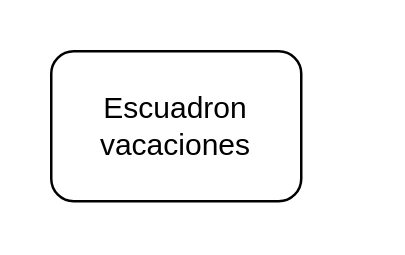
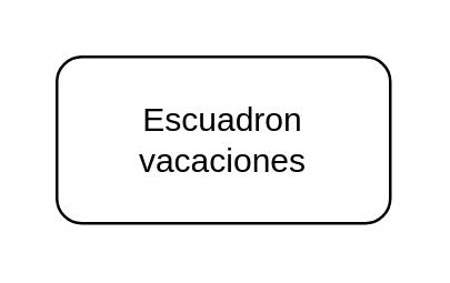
- <mxCell id="2" value="Escuadron vacaciones" style="rounded=1;whiteSpace=wrap;html=1;" vertex="1" parent="1"><mxGeometry x="20" y="20" width="100" height="60" as="geometry" /></mxCell>
+ <mxCell id="2" value="Escuadron vacaciones" style="rounded=1;whiteSpace=wrap;html=1;" vertex="1" parent="1"><mxGeometry x="20" y="20" width="120" height="60" as="geometry" /></mxCell>
